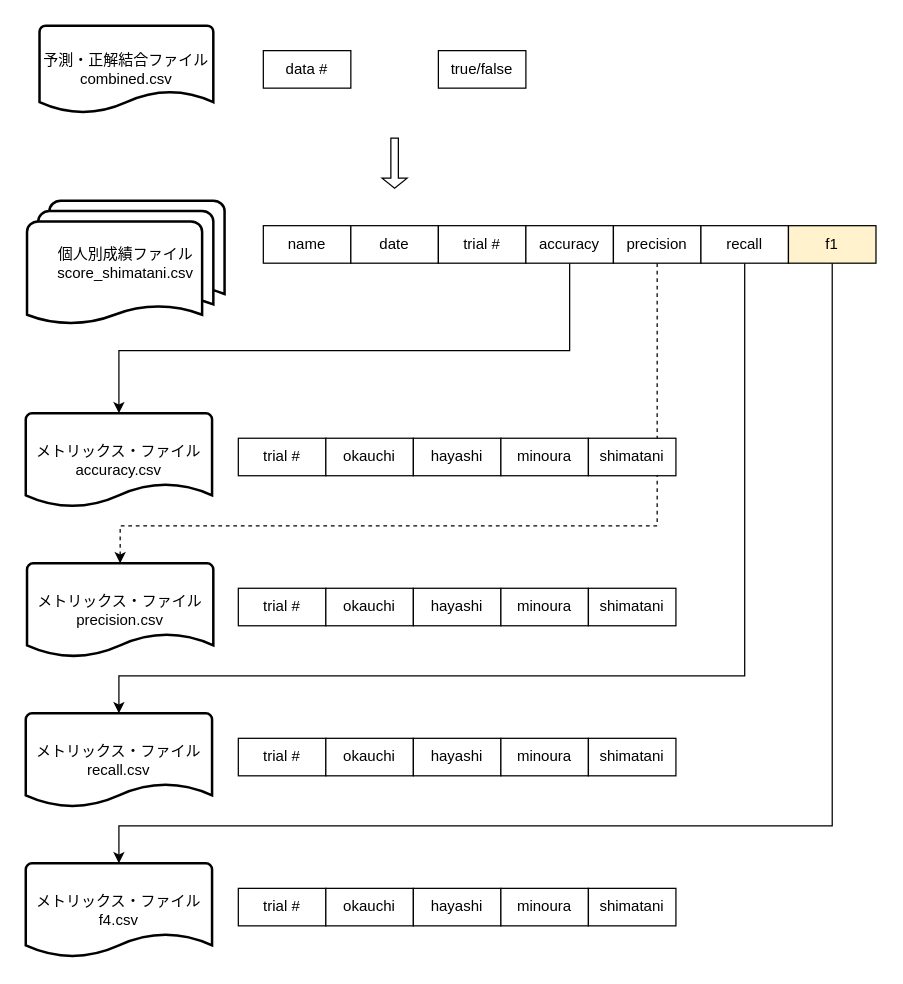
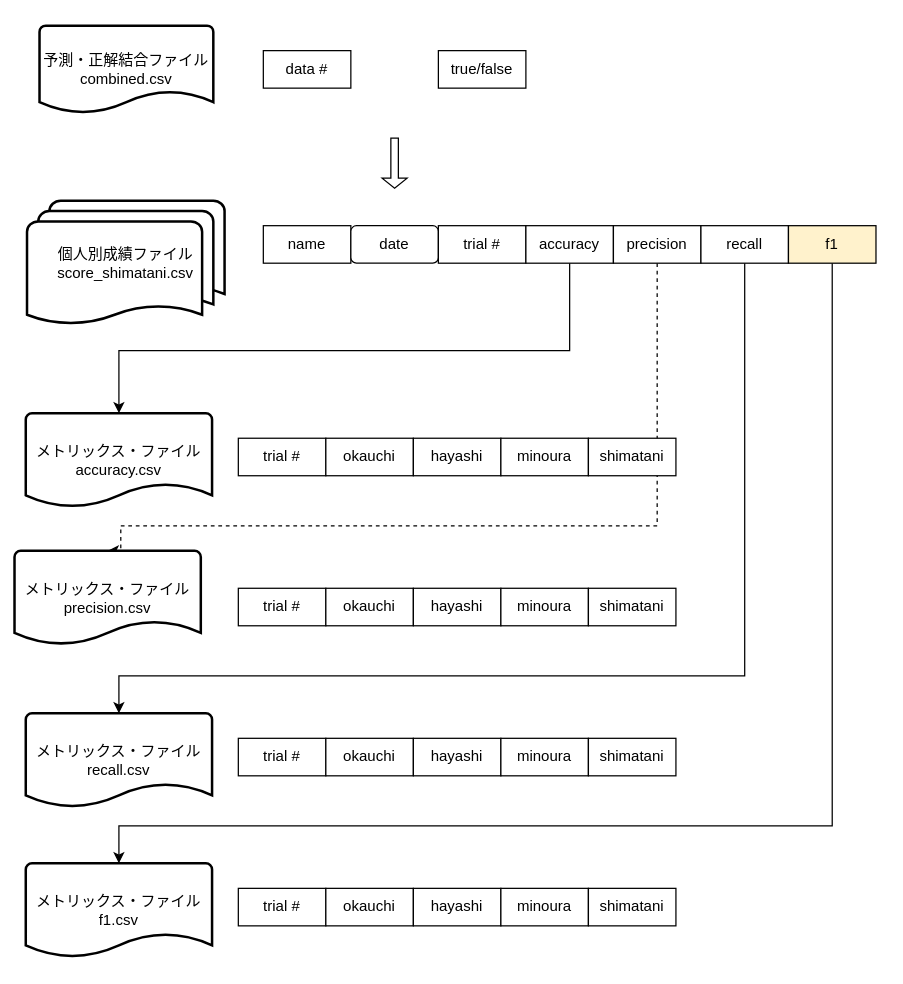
- <mxCell id="6" value="date" style="rounded=0;whiteSpace=wrap;html=1;" parent="4" vertex="1"><mxGeometry x="70" width="70" height="30" as="geometry" /></mxCell>
+ <mxCell id="6" value="date" style="whiteSpace=wrap;html=1;rounded=1;" parent="4" vertex="1"><mxGeometry x="70" width="70" height="30" as="geometry" /></mxCell>
- <mxCell id="21" value="メトリックス・ファイル&lt;br&gt;precision.csv" style="strokeWidth=2;html=1;shape=mxgraph.flowchart.document2;whiteSpace=wrap;size=0.25;" vertex="1" parent="1"><mxGeometry x="21" y="450" width="149" height="75" as="geometry" /></mxCell>
+ <mxCell id="21" value="メトリックス・ファイル&lt;br&gt;precision.csv" style="strokeWidth=2;html=1;shape=mxgraph.flowchart.document2;whiteSpace=wrap;size=0.25;" vertex="1" parent="1"><mxGeometry x="11" y="440" width="149" height="75" as="geometry" /></mxCell>
- <mxCell id="23" value="メトリックス・ファイル&lt;br&gt;f4.csv" style="strokeWidth=2;html=1;shape=mxgraph.flowchart.document2;whiteSpace=wrap;size=0.25;" vertex="1" parent="1"><mxGeometry x="20" y="690" width="149" height="75" as="geometry" /></mxCell>
+ <mxCell id="23" value="メトリックス・ファイル&lt;br&gt;f1.csv" style="strokeWidth=2;html=1;shape=mxgraph.flowchart.document2;whiteSpace=wrap;size=0.25;" vertex="1" parent="1"><mxGeometry x="20" y="690" width="149" height="75" as="geometry" /></mxCell>
